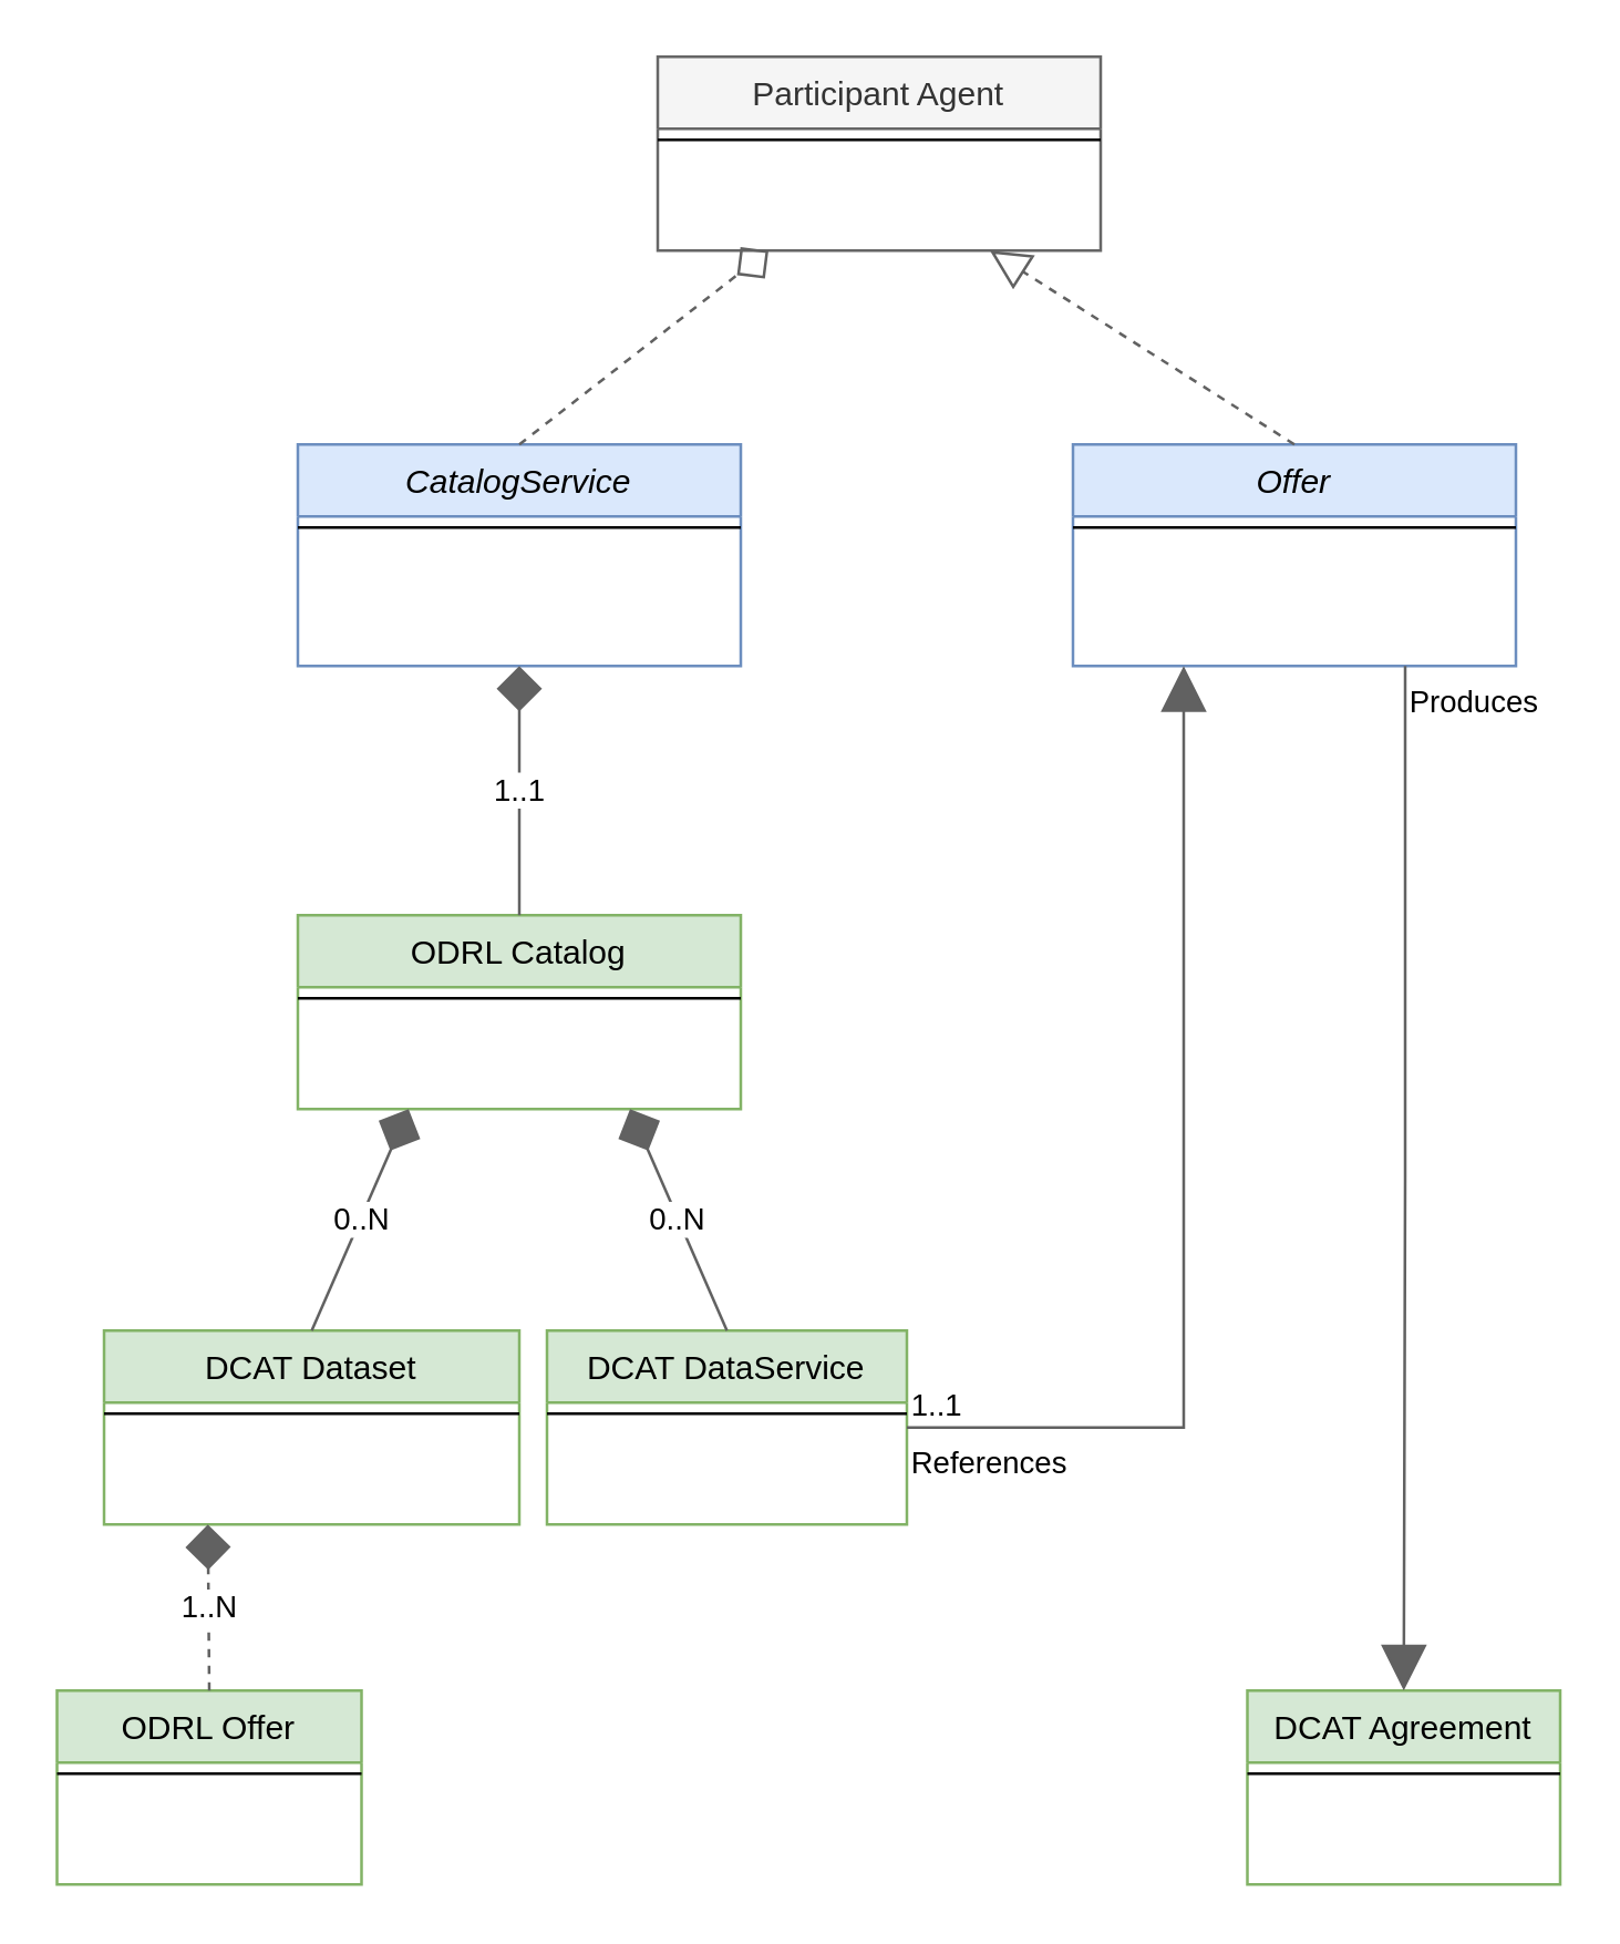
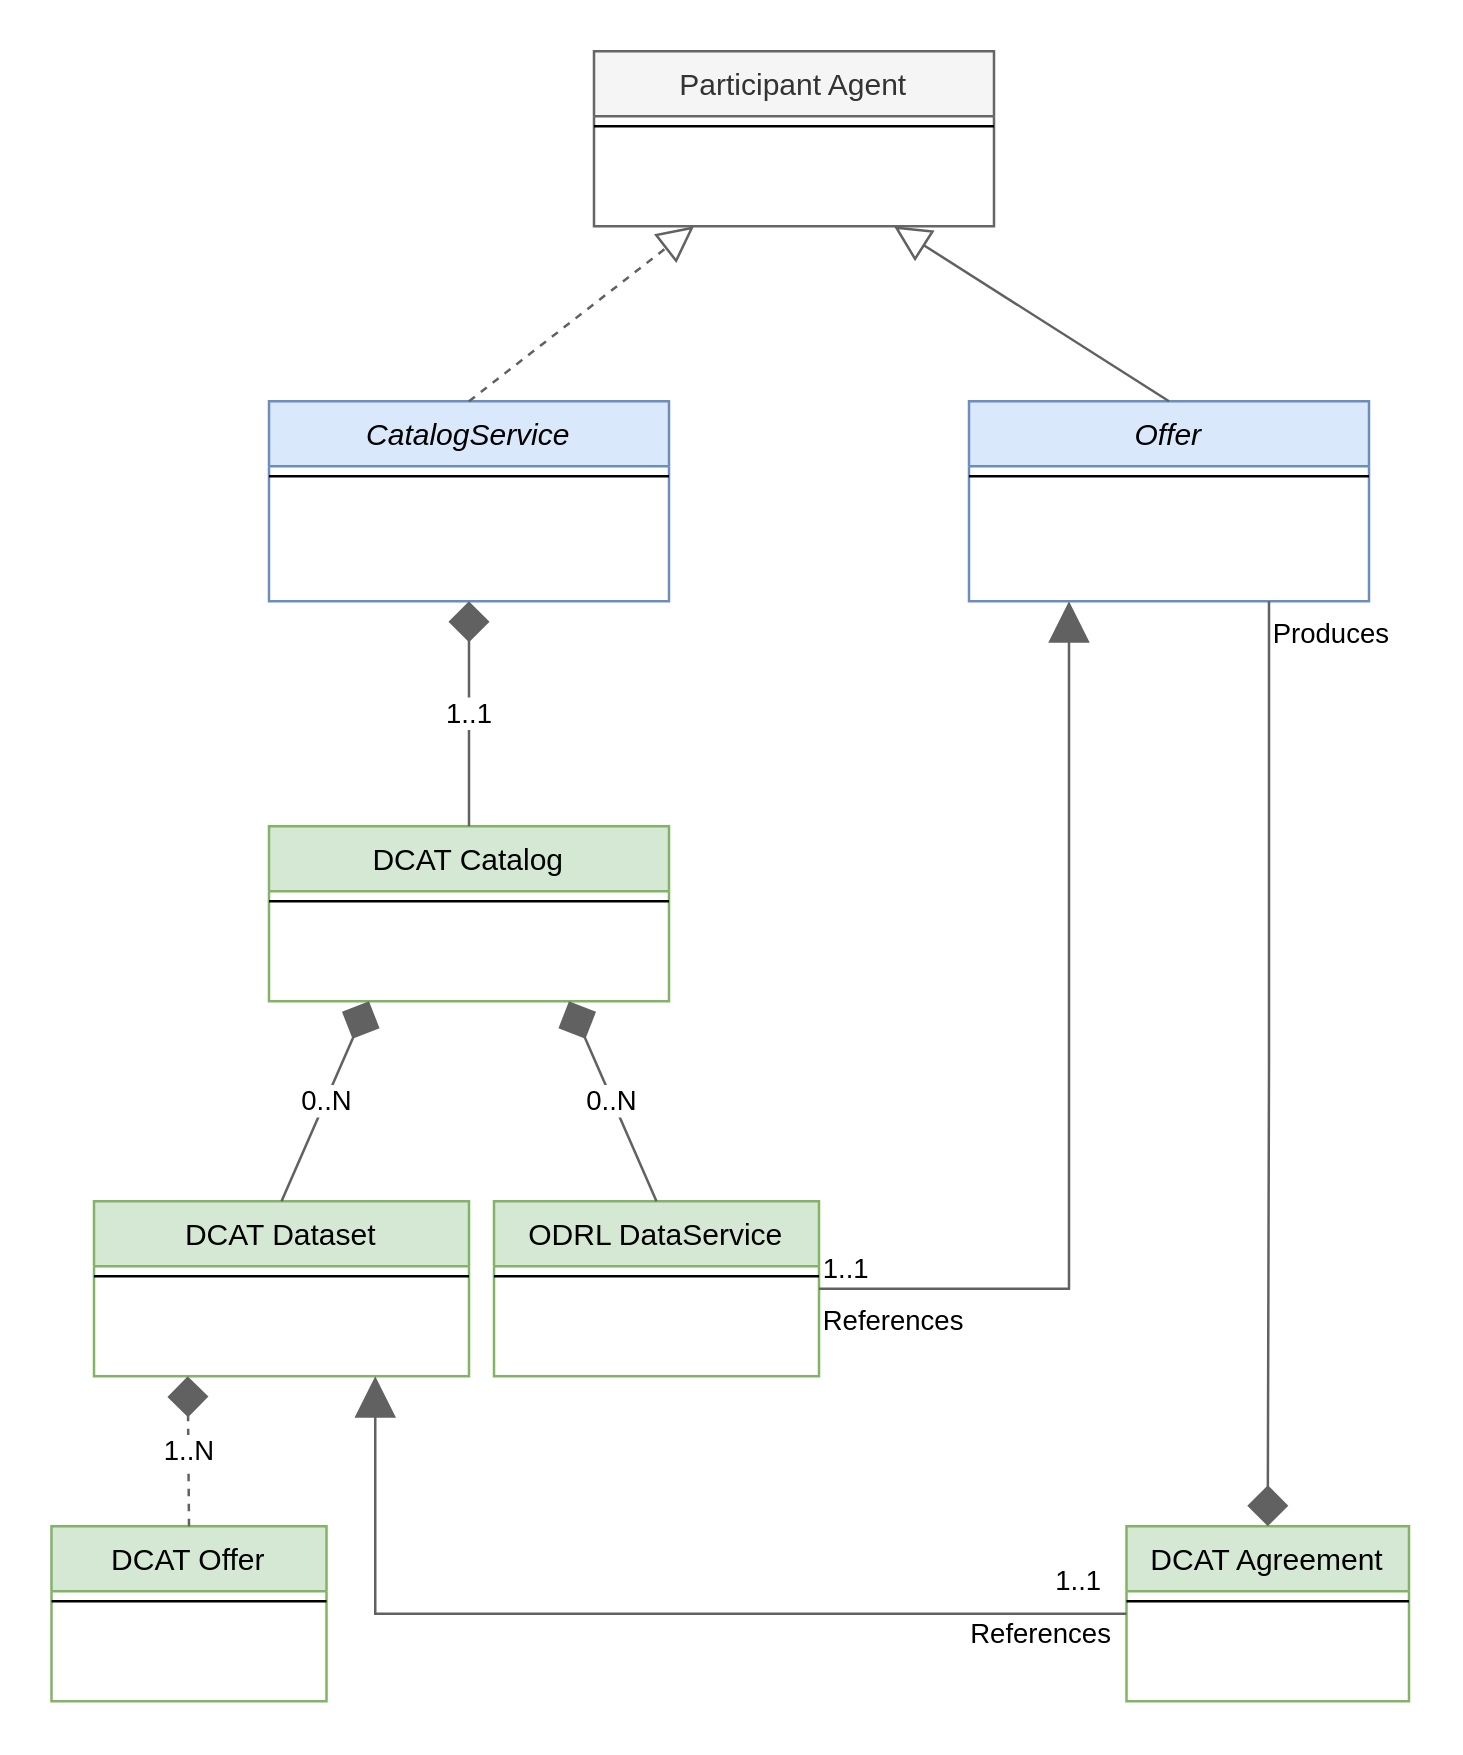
- <mxCell id="26" value="" style="endArrow=diamond;dashed=1;endFill=0;endSize=12;html=1;rounded=0;strokeColor=#616161;entryX=0.25;entryY=1;entryDx=0;entryDy=0;exitX=0.5;exitY=0;exitDx=0;exitDy=0;" parent="1" source="2" target="14" edge="1"><mxGeometry width="160" relative="1" as="geometry"><mxPoint x="67" y="350" as="sourcePoint" /><mxPoint x="227" y="350" as="targetPoint" /></mxGeometry></mxCell>
+ <mxCell id="26" value="" style="endArrow=block;dashed=1;endFill=0;endSize=12;html=1;rounded=0;strokeColor=#616161;entryX=0.25;entryY=1;entryDx=0;entryDy=0;exitX=0.5;exitY=0;exitDx=0;exitDy=0;" parent="1" source="2" target="14" edge="1"><mxGeometry width="160" relative="1" as="geometry"><mxPoint x="67" y="350" as="sourcePoint" /><mxPoint x="227" y="350" as="targetPoint" /></mxGeometry></mxCell>
- <mxCell id="27" value="" style="endArrow=block;dashed=1;endFill=0;endSize=12;html=1;rounded=0;strokeColor=#616161;entryX=0.75;entryY=1;entryDx=0;entryDy=0;exitX=0.5;exitY=0;exitDx=0;exitDy=0;" parent="1" source="10" target="14" edge="1"><mxGeometry width="160" relative="1" as="geometry"><mxPoint x="197" y="170" as="sourcePoint" /><mxPoint x="287" y="100" as="targetPoint" /></mxGeometry></mxCell>
+ <mxCell id="27" value="" style="endArrow=block;dashed=0;endFill=0;endSize=12;html=1;rounded=0;strokeColor=#616161;entryX=0.75;entryY=1;entryDx=0;entryDy=0;exitX=0.5;exitY=0;exitDx=0;exitDy=0;" parent="1" source="10" target="14" edge="1"><mxGeometry width="160" relative="1" as="geometry"><mxPoint x="197" y="170" as="sourcePoint" /><mxPoint x="287" y="100" as="targetPoint" /></mxGeometry></mxCell>
- <mxCell id="4" value="ODRL Catalog" style="swimlane;fontStyle=0;align=center;verticalAlign=top;childLayout=stackLayout;horizontal=1;startSize=26;horizontalStack=0;resizeParent=1;resizeLast=0;collapsible=1;marginBottom=0;rounded=0;shadow=0;strokeWidth=1;fillColor=#d5e8d4;strokeColor=#82b366;" parent="1" vertex="1"><mxGeometry x="107" y="330" width="160" height="70" as="geometry"><mxRectangle x="340" y="380" width="170" height="26" as="alternateBounds" /></mxGeometry></mxCell>
+ <mxCell id="4" value="DCAT Catalog" style="swimlane;fontStyle=0;align=center;verticalAlign=top;childLayout=stackLayout;horizontal=1;startSize=26;horizontalStack=0;resizeParent=1;resizeLast=0;collapsible=1;marginBottom=0;rounded=0;shadow=0;strokeWidth=1;fillColor=#d5e8d4;strokeColor=#82b366;" parent="1" vertex="1"><mxGeometry x="107" y="330" width="160" height="70" as="geometry"><mxRectangle x="340" y="380" width="170" height="26" as="alternateBounds" /></mxGeometry></mxCell>
- <mxCell id="8" value="DCAT DataService" style="swimlane;fontStyle=0;align=center;verticalAlign=top;childLayout=stackLayout;horizontal=1;startSize=26;horizontalStack=0;resizeParent=1;resizeLast=0;collapsible=1;marginBottom=0;rounded=0;shadow=0;strokeWidth=1;fillColor=#d5e8d4;strokeColor=#82b366;" parent="1" vertex="1"><mxGeometry x="197" y="480" width="130" height="70" as="geometry"><mxRectangle x="340" y="380" width="170" height="26" as="alternateBounds" /></mxGeometry></mxCell>
+ <mxCell id="8" value="ODRL DataService" style="swimlane;fontStyle=0;align=center;verticalAlign=top;childLayout=stackLayout;horizontal=1;startSize=26;horizontalStack=0;resizeParent=1;resizeLast=0;collapsible=1;marginBottom=0;rounded=0;shadow=0;strokeWidth=1;fillColor=#d5e8d4;strokeColor=#82b366;" parent="1" vertex="1"><mxGeometry x="197" y="480" width="130" height="70" as="geometry"><mxRectangle x="340" y="380" width="170" height="26" as="alternateBounds" /></mxGeometry></mxCell>
- <mxCell id="22" value="Produces" style="endArrow=block;endFill=1;html=1;edgeStyle=orthogonalEdgeStyle;align=left;verticalAlign=top;rounded=0;strokeColor=#616161;endSize=14;exitX=0.75;exitY=1;exitDx=0;exitDy=0;entryX=0.5;entryY=0;entryDx=0;entryDy=0;" parent="1" source="10" target="20" edge="1"><mxGeometry x="-1" relative="1" as="geometry"><mxPoint x="356" y="525" as="sourcePoint" /><mxPoint x="437" y="308" as="targetPoint" /></mxGeometry></mxCell>
+ <mxCell id="22" value="Produces" style="endArrow=diamond;endFill=1;html=1;edgeStyle=orthogonalEdgeStyle;align=left;verticalAlign=top;rounded=0;strokeColor=#616161;endSize=14;exitX=0.75;exitY=1;exitDx=0;exitDy=0;entryX=0.5;entryY=0;entryDx=0;entryDy=0;" parent="1" source="10" target="20" edge="1"><mxGeometry x="-1" relative="1" as="geometry"><mxPoint x="356" y="525" as="sourcePoint" /><mxPoint x="437" y="308" as="targetPoint" /></mxGeometry></mxCell>
- <mxCell id="12" value="ODRL Offer" style="swimlane;fontStyle=0;align=center;verticalAlign=top;childLayout=stackLayout;horizontal=1;startSize=26;horizontalStack=0;resizeParent=1;resizeLast=0;collapsible=1;marginBottom=0;rounded=0;shadow=0;strokeWidth=1;fillColor=#d5e8d4;strokeColor=#82b366;" parent="1" vertex="1"><mxGeometry x="20" y="610" width="110" height="70" as="geometry"><mxRectangle x="340" y="380" width="170" height="26" as="alternateBounds" /></mxGeometry></mxCell>
+ <mxCell id="12" value="DCAT Offer" style="swimlane;fontStyle=0;align=center;verticalAlign=top;childLayout=stackLayout;horizontal=1;startSize=26;horizontalStack=0;resizeParent=1;resizeLast=0;collapsible=1;marginBottom=0;rounded=0;shadow=0;strokeWidth=1;fillColor=#d5e8d4;strokeColor=#82b366;" parent="1" vertex="1"><mxGeometry x="20" y="610" width="110" height="70" as="geometry"><mxRectangle x="340" y="380" width="170" height="26" as="alternateBounds" /></mxGeometry></mxCell>
+ <mxCell id="23" value="References" style="endArrow=block;endFill=1;html=1;edgeStyle=orthogonalEdgeStyle;align=left;verticalAlign=top;rounded=0;strokeColor=#616161;endSize=14;entryX=0.75;entryY=1;entryDx=0;entryDy=0;exitX=0;exitY=0.5;exitDx=0;exitDy=0;" parent="1" source="20" target="6" edge="1"><mxGeometry x="-0.674" y="-5" relative="1" as="geometry"><mxPoint x="437" y="680" as="sourcePoint" /><mxPoint x="437" y="308" as="targetPoint" /><mxPoint as="offset" /></mxGeometry></mxCell>
+ <mxCell id="24" value="1..1" style="edgeLabel;resizable=0;html=1;align=left;verticalAlign=bottom;" parent="23" connectable="0" vertex="1"><mxGeometry x="-1" relative="1" as="geometry"><mxPoint x="-30" y="-5" as="offset" /></mxGeometry></mxCell>
